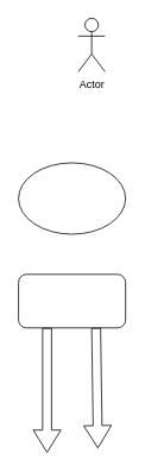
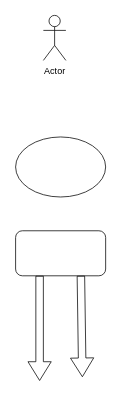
- <mxCell id="6" value="Actor" style="shape=umlActor;verticalLabelPosition=bottom;verticalAlign=top;html=1;outlineConnect=0;" vertex="1" parent="1"><mxGeometry x="87" y="20" width="30" height="60" as="geometry" /></mxCell>
+ <mxCell id="6" value="Actor" style="shape=umlActor;verticalLabelPosition=bottom;verticalAlign=top;html=1;outlineConnect=0;" vertex="1" parent="1"><mxGeometry x="57" y="20" width="30" height="60" as="geometry" /></mxCell>
